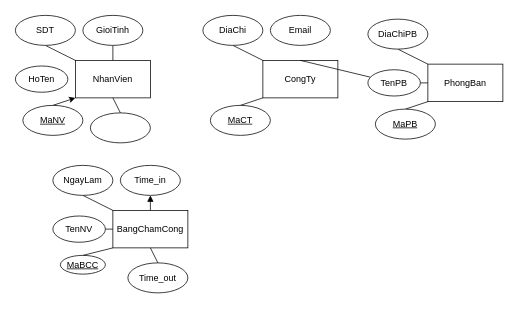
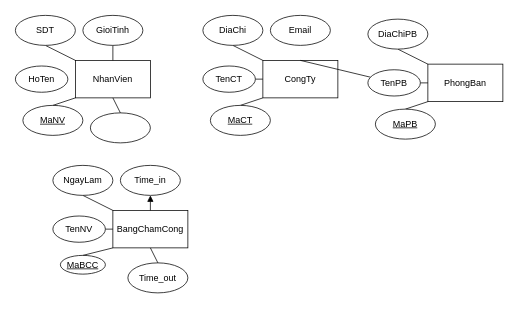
+ <mxCell id="16" value="TenCT" style="ellipse;whiteSpace=wrap;html=1;" vertex="1" parent="1"><mxGeometry x="270" y="87.5" width="70" height="35" as="geometry" /></mxCell>
+ <mxCell id="15" value="" style="endArrow=none;html=1;rounded=0;exitX=0;exitY=0.5;exitDx=0;exitDy=0;" edge="1" source="12" target="16" parent="1"><mxGeometry width="50" height="50" relative="1" as="geometry"><mxPoint x="400" y="170" as="sourcePoint" /><mxPoint x="320" y="105" as="targetPoint" /></mxGeometry></mxCell>
- <mxCell id="3" value="" style="endArrow=classic;html=1;rounded=0;entryX=0;entryY=1;entryDx=0;entryDy=0;exitX=0.5;exitY=0;exitDx=0;exitDy=0;" edge="1" parent="1" source="4" target="2"><mxGeometry width="50" height="50" relative="1" as="geometry"><mxPoint x="60" y="160" as="sourcePoint" /><mxPoint x="200" y="120" as="targetPoint" /></mxGeometry></mxCell>
+ <mxCell id="3" value="" style="endArrow=none;html=1;rounded=0;entryX=0;entryY=1;entryDx=0;entryDy=0;exitX=0.5;exitY=0;exitDx=0;exitDy=0;" edge="1" parent="1" source="4" target="2"><mxGeometry width="50" height="50" relative="1" as="geometry"><mxPoint x="60" y="160" as="sourcePoint" /><mxPoint x="200" y="120" as="targetPoint" /></mxGeometry></mxCell>
